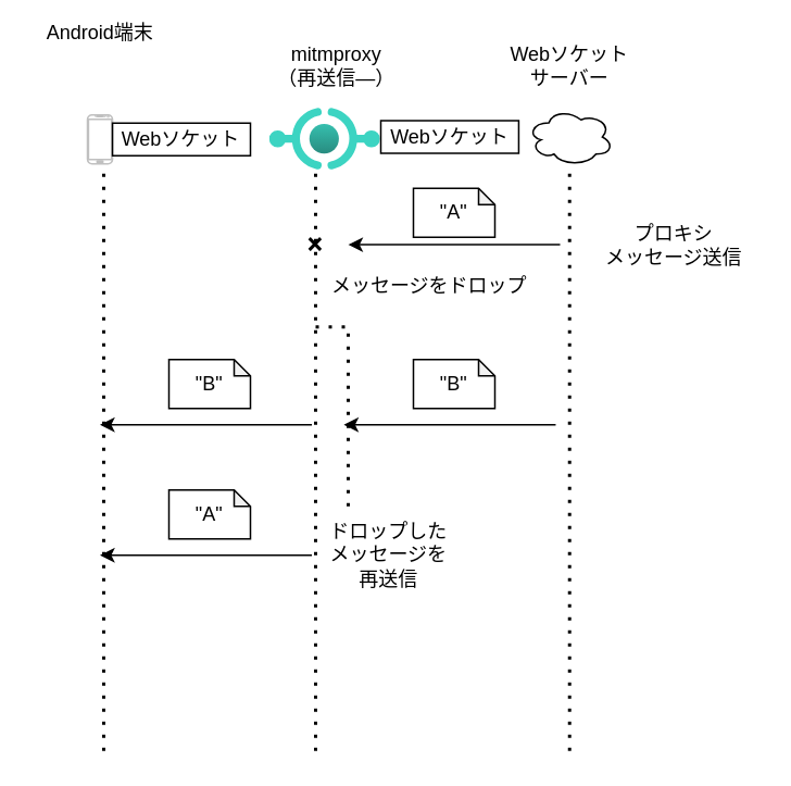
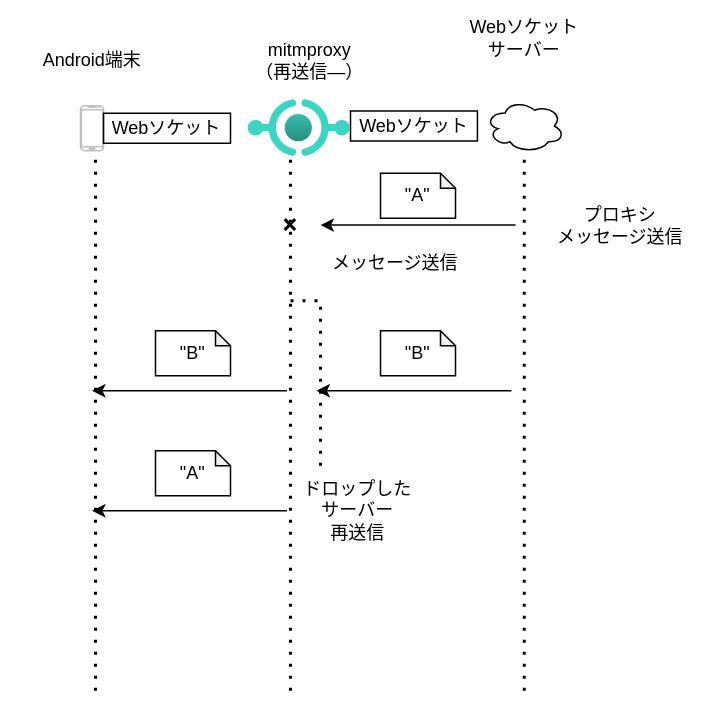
- <mxCell id="7" value="Android端末" style="text;html=1;align=center;verticalAlign=middle;whiteSpace=wrap;rounded=0;" vertex="1" parent="1"><mxGeometry x="20.69" y="5" width="80" height="30" as="geometry" /></mxCell>
+ <mxCell id="7" value="Android端末" style="text;html=1;align=center;verticalAlign=middle;whiteSpace=wrap;rounded=0;" vertex="1" parent="1"><mxGeometry x="20.69" y="25" width="80" height="30" as="geometry" /></mxCell>
- <mxCell id="9" value="Webソケット&lt;div&gt;サーバー&lt;/div&gt;" style="text;html=1;align=center;verticalAlign=middle;whiteSpace=wrap;rounded=0;" vertex="1" parent="1"><mxGeometry x="302.25" y="20" width="94" height="40" as="geometry" /></mxCell>
+ <mxCell id="9" value="Webソケット&lt;div&gt;サーバー&lt;/div&gt;" style="text;html=1;align=center;verticalAlign=middle;whiteSpace=wrap;rounded=0;" vertex="1" parent="1"><mxGeometry x="302.25" y="5" width="94" height="40" as="geometry" /></mxCell>
- <mxCell id="23" value="&lt;div&gt;メッセージをドロップ&lt;/div&gt;" style="text;html=1;align=center;verticalAlign=middle;whiteSpace=wrap;rounded=0;" vertex="1" parent="1"><mxGeometry x="193" y="160" width="140" height="30" as="geometry" /></mxCell>
+ <mxCell id="23" value="&lt;div&gt;メッセージ送信&lt;/div&gt;" style="text;html=1;align=center;verticalAlign=middle;whiteSpace=wrap;rounded=0;" vertex="1" parent="1"><mxGeometry x="193" y="160" width="140" height="30" as="geometry" /></mxCell>
- <mxCell id="24" value="ドロップした&lt;div&gt;メッセージを&lt;div&gt;再送信&lt;/div&gt;&lt;/div&gt;" style="text;html=1;align=center;verticalAlign=middle;whiteSpace=wrap;rounded=0;" vertex="1" parent="1"><mxGeometry x="193" y="310" width="90" height="60" as="geometry" /></mxCell>
+ <mxCell id="24" value="ドロップした&lt;div&gt;サーバー&lt;div&gt;再送信&lt;/div&gt;&lt;/div&gt;" style="text;html=1;align=center;verticalAlign=middle;whiteSpace=wrap;rounded=0;" vertex="1" parent="1"><mxGeometry x="193" y="310" width="90" height="60" as="geometry" /></mxCell>
